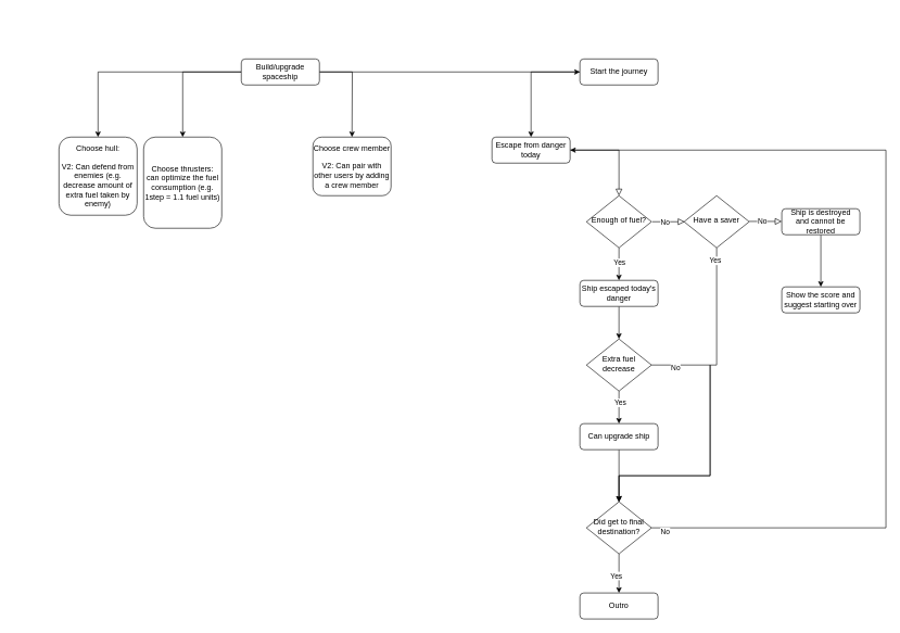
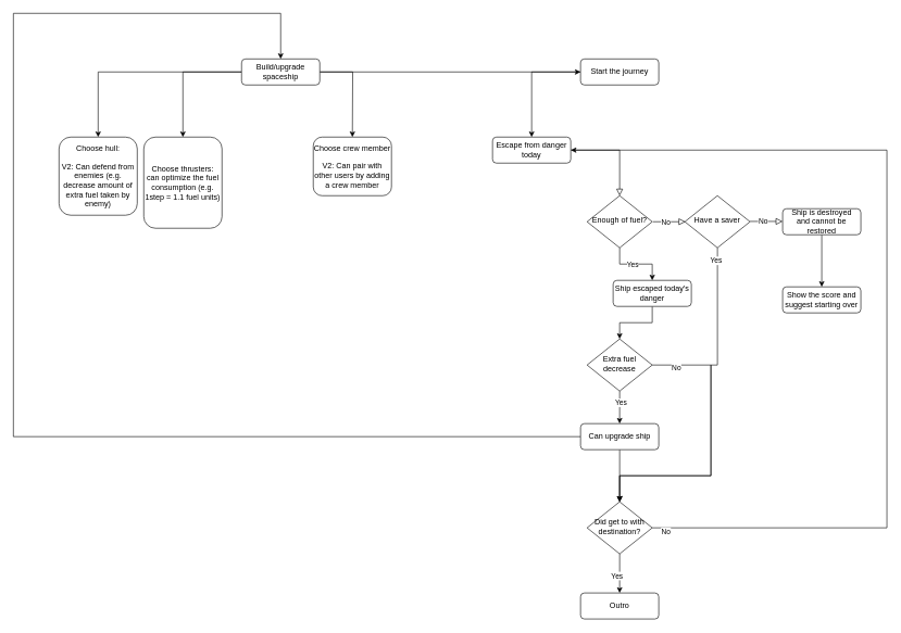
- <mxCell id="18" value="Ship escaped today's danger" style="rounded=1;whiteSpace=wrap;html=1;fontSize=12;glass=0;strokeWidth=1;shadow=0;" parent="1" vertex="1"><mxGeometry x="890" y="430" width="120" height="40" as="geometry" /></mxCell>
+ <mxCell id="18" value="Ship escaped today's danger" style="rounded=1;whiteSpace=wrap;html=1;fontSize=12;glass=0;strokeWidth=1;shadow=0;" parent="1" vertex="1"><mxGeometry x="940" y="430" width="120" height="40" as="geometry" /></mxCell>
+ <mxCell id="15" style="edgeStyle=orthogonalEdgeStyle;rounded=0;orthogonalLoop=1;jettySize=auto;html=1;entryX=0.5;entryY=0;entryDx=0;entryDy=0;" edge="1" parent="1" source="16" target="30"><mxGeometry relative="1" as="geometry"><Array as="points"><mxPoint x="20" y="670" /><mxPoint x="20" y="20" /><mxPoint x="430" y="20" /></Array></mxGeometry></mxCell>
- <mxCell id="40" value="Did get to final destination?" style="rhombus;whiteSpace=wrap;html=1;shadow=0;fontFamily=Helvetica;fontSize=12;align=center;strokeWidth=1;spacing=6;spacingTop=-4;" vertex="1" parent="1"><mxGeometry x="900" y="770" width="100" height="80" as="geometry" /></mxCell>
+ <mxCell id="40" value="Did get to with destination?" style="rhombus;whiteSpace=wrap;html=1;shadow=0;fontFamily=Helvetica;fontSize=12;align=center;strokeWidth=1;spacing=6;spacingTop=-4;" vertex="1" parent="1"><mxGeometry x="900" y="770" width="100" height="80" as="geometry" /></mxCell>
